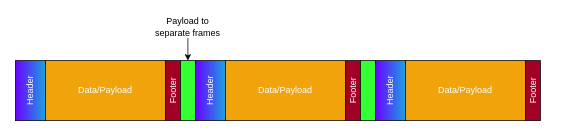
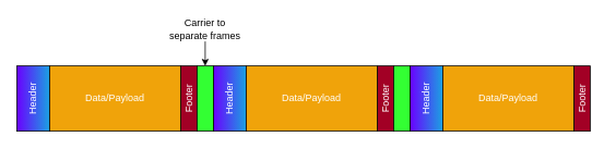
- <mxCell id="20" value="Payload to separate frames" style="text;html=1;strokeColor=none;fillColor=none;align=center;verticalAlign=middle;whiteSpace=wrap;rounded=0;" vertex="1" parent="1"><mxGeometry x="200" y="20" width="100" height="30" as="geometry" /></mxCell>
+ <mxCell id="20" value="Carrier to separate frames" style="text;html=1;strokeColor=none;fillColor=none;align=center;verticalAlign=middle;whiteSpace=wrap;rounded=0;" vertex="1" parent="1"><mxGeometry x="200" y="20" width="100" height="30" as="geometry" /></mxCell>
